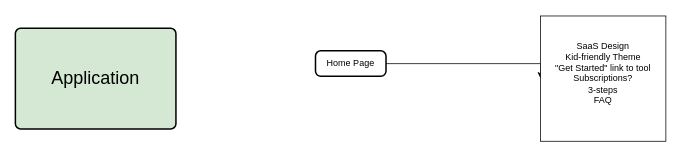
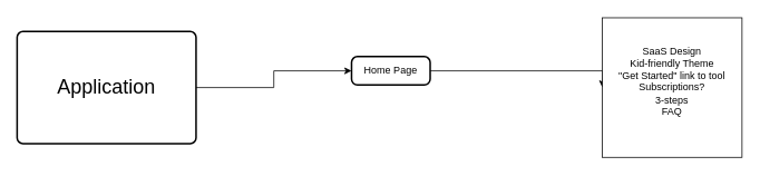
+ <mxCell id="4" style="edgeStyle=orthogonalEdgeStyle;rounded=0;orthogonalLoop=1;jettySize=auto;html=1;entryX=0;entryY=0.5;entryDx=0;entryDy=0;" edge="1" parent="1" source="5" target="3"><mxGeometry relative="1" as="geometry" /></mxCell>
- <mxCell id="5" value="Application" style="rounded=1;absoluteArcSize=1;arcSize=14;whiteSpace=wrap;strokeWidth=2;fontSize=24;fontStyle=0;fillColor=#d5e8d4;" vertex="1" parent="1"><mxGeometry x="20" y="37" width="214" height="134" as="geometry" /></mxCell>
+ <mxCell id="5" value="Application" style="rounded=1;absoluteArcSize=1;arcSize=14;whiteSpace=wrap;strokeWidth=2;fontSize=24;fontStyle=0" vertex="1" parent="1"><mxGeometry x="20" y="37" width="214" height="134" as="geometry" /></mxCell>
